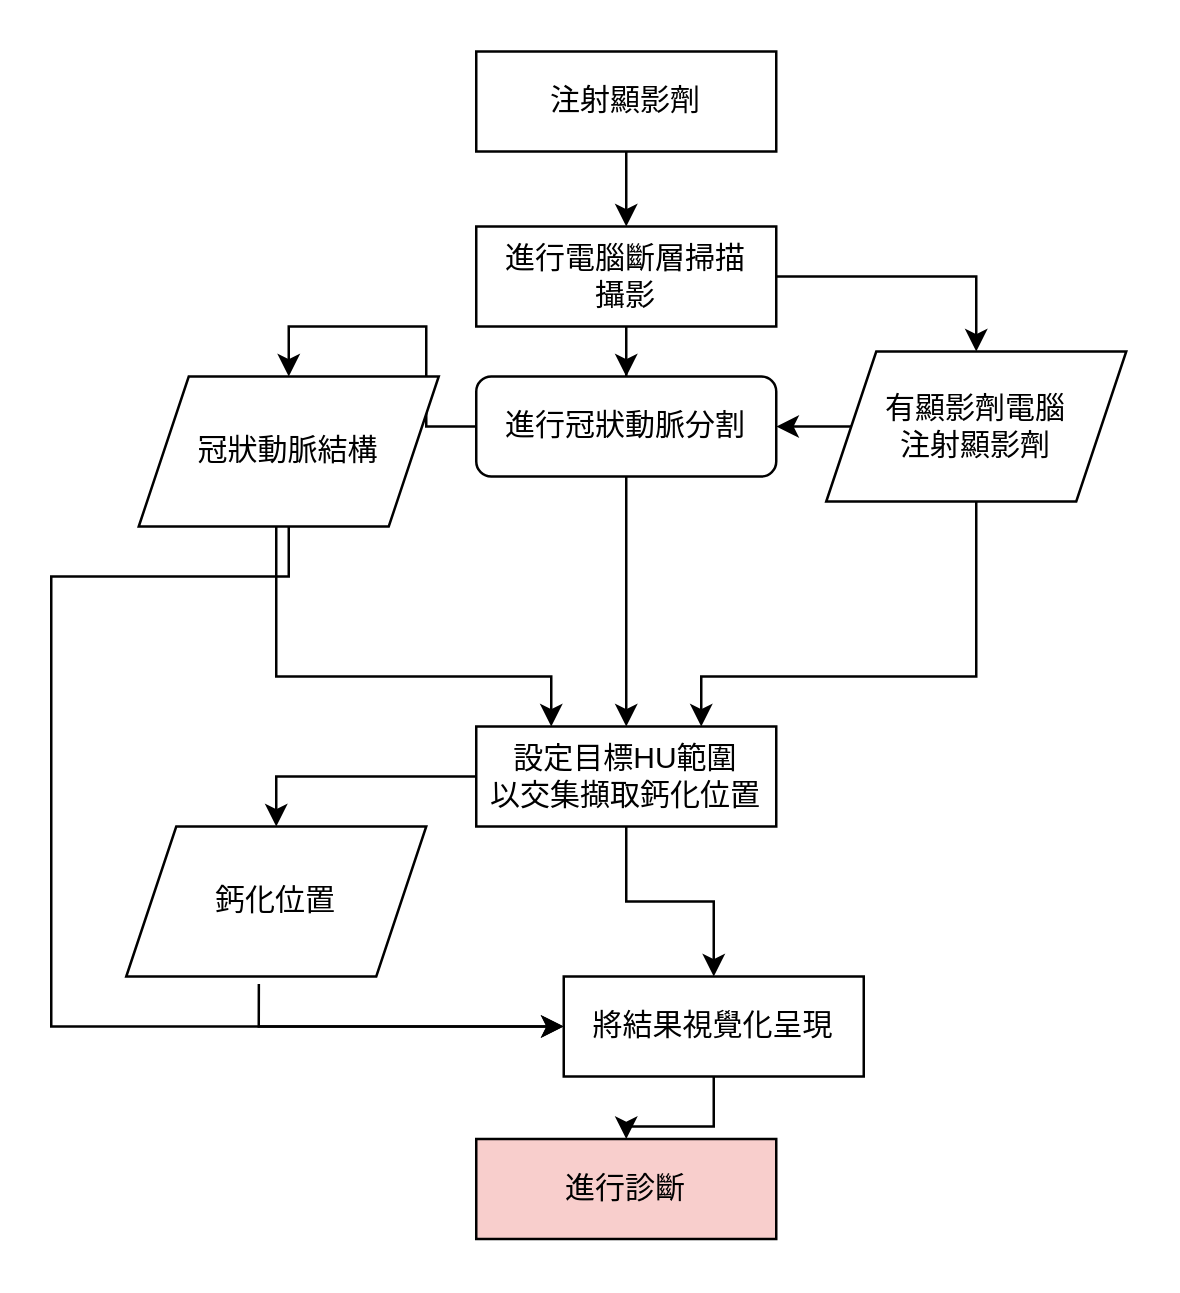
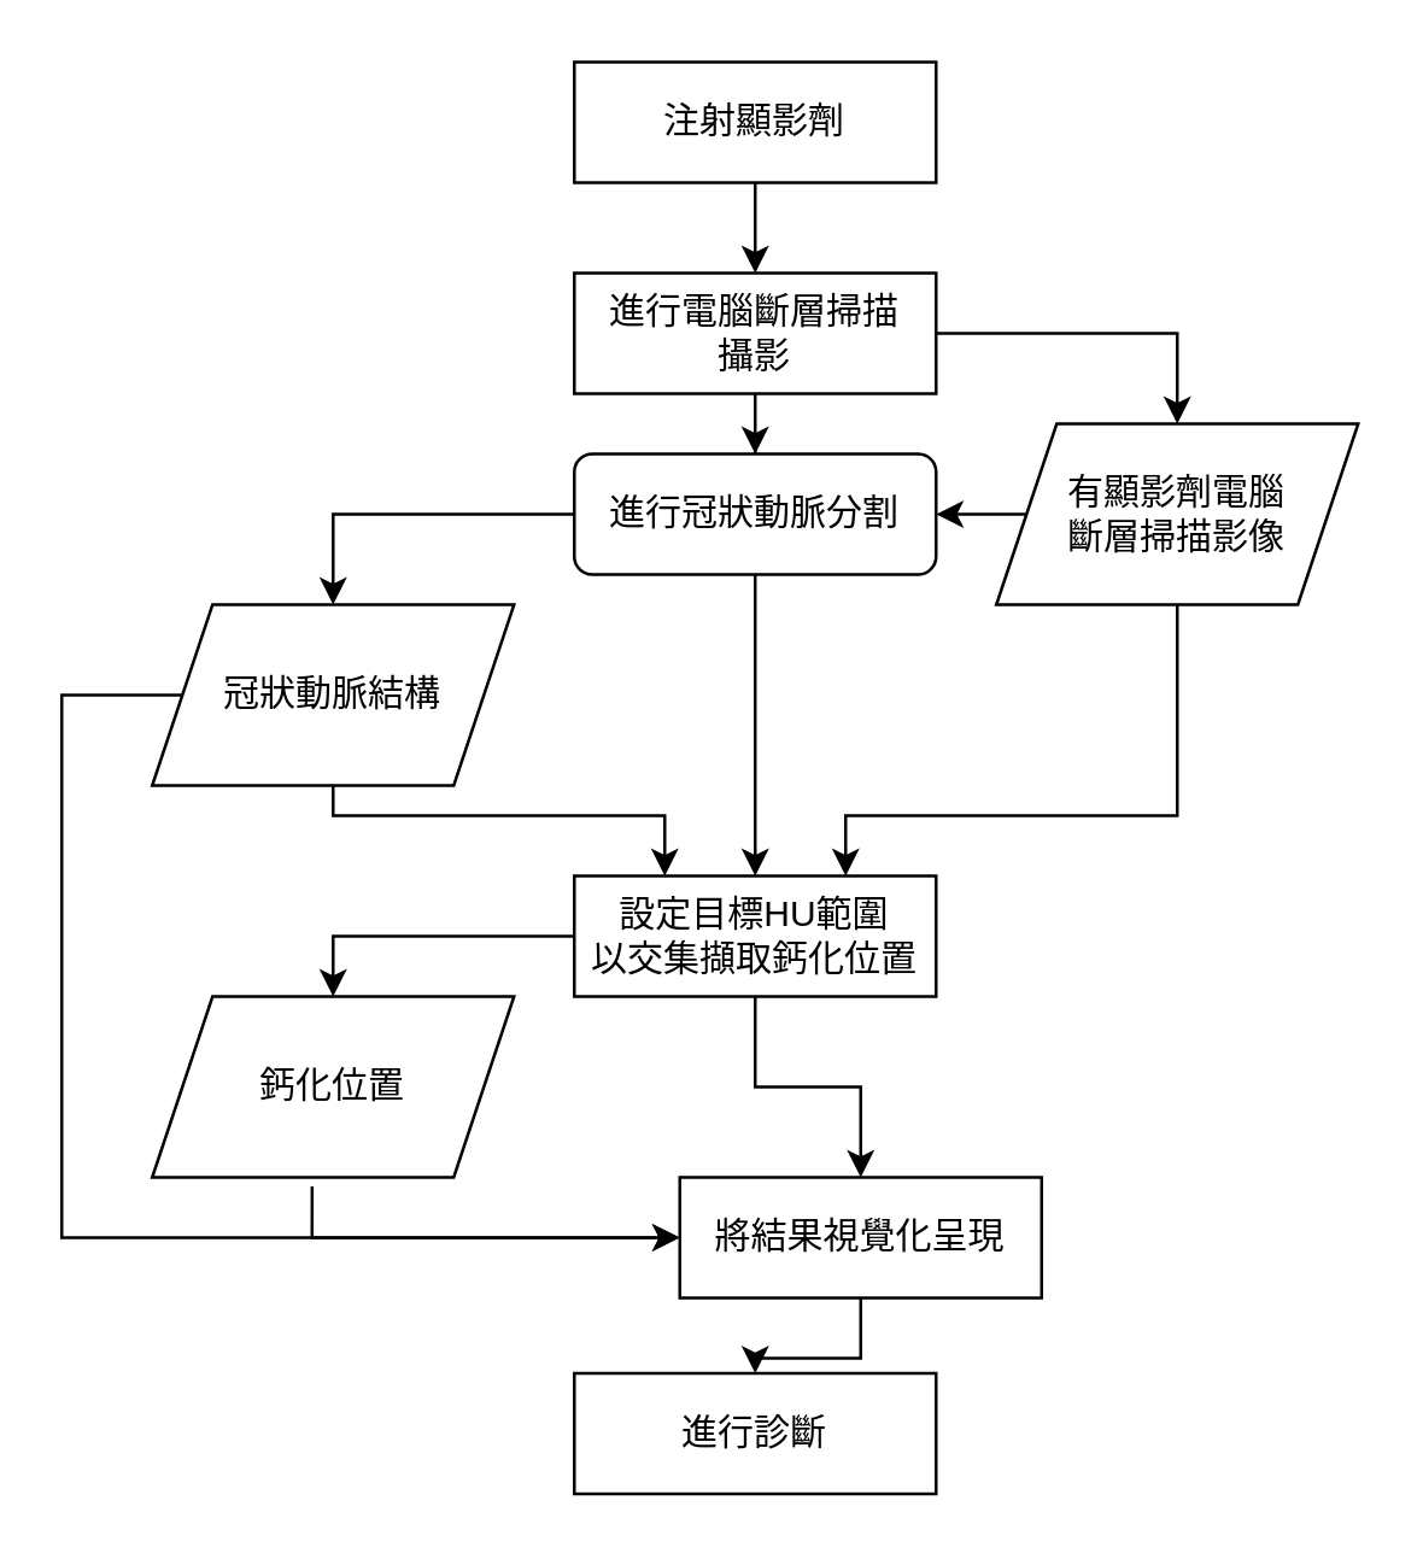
- <mxCell id="12" value="有顯影劑電腦&lt;br&gt;注射顯影劑" style="shape=parallelogram;perimeter=parallelogramPerimeter;whiteSpace=wrap;html=1;fixedSize=1;labelBackgroundColor=none;fontFamily=Helvetica;align=center;" parent="1" vertex="1"><mxGeometry x="330" y="140" width="120" height="60" as="geometry" /></mxCell>
+ <mxCell id="12" value="有顯影劑電腦&lt;br&gt;斷層掃描影像" style="shape=parallelogram;perimeter=parallelogramPerimeter;whiteSpace=wrap;html=1;fixedSize=1;labelBackgroundColor=none;fontFamily=Helvetica;align=center;" parent="1" vertex="1"><mxGeometry x="330" y="140" width="120" height="60" as="geometry" /></mxCell>
- <mxCell id="18" value="冠狀動脈結構" style="shape=parallelogram;perimeter=parallelogramPerimeter;whiteSpace=wrap;html=1;fixedSize=1;" parent="1" vertex="1"><mxGeometry x="55" y="150" width="120" height="60" as="geometry" /></mxCell>
+ <mxCell id="18" value="冠狀動脈結構" style="shape=parallelogram;perimeter=parallelogramPerimeter;whiteSpace=wrap;html=1;fixedSize=1;" parent="1" vertex="1"><mxGeometry x="50" y="200" width="120" height="60" as="geometry" /></mxCell>
- <mxCell id="21" value="進行診斷" style="rounded=0;whiteSpace=wrap;html=1;fillColor=#f8cecc;" parent="1" vertex="1"><mxGeometry x="190" y="455" width="120" height="40" as="geometry" /></mxCell>
+ <mxCell id="21" value="進行診斷" style="rounded=0;whiteSpace=wrap;html=1;" parent="1" vertex="1"><mxGeometry x="190" y="455" width="120" height="40" as="geometry" /></mxCell>
